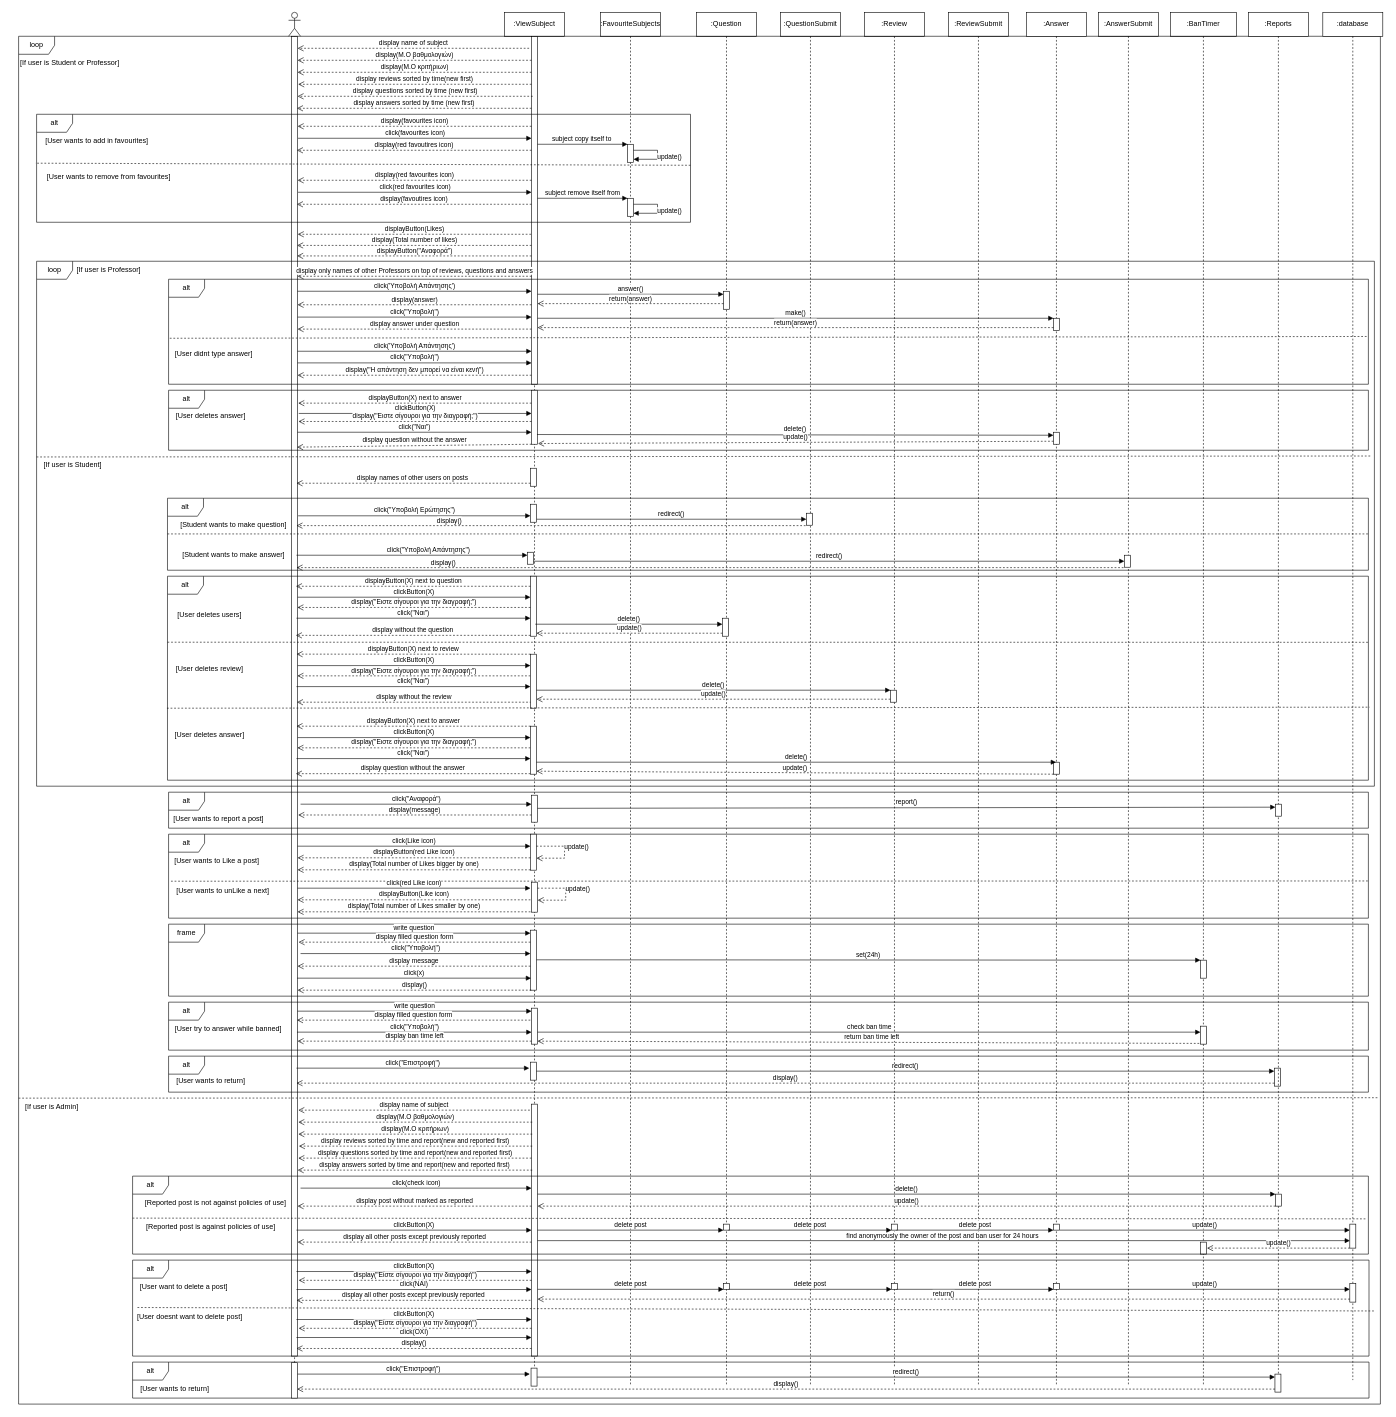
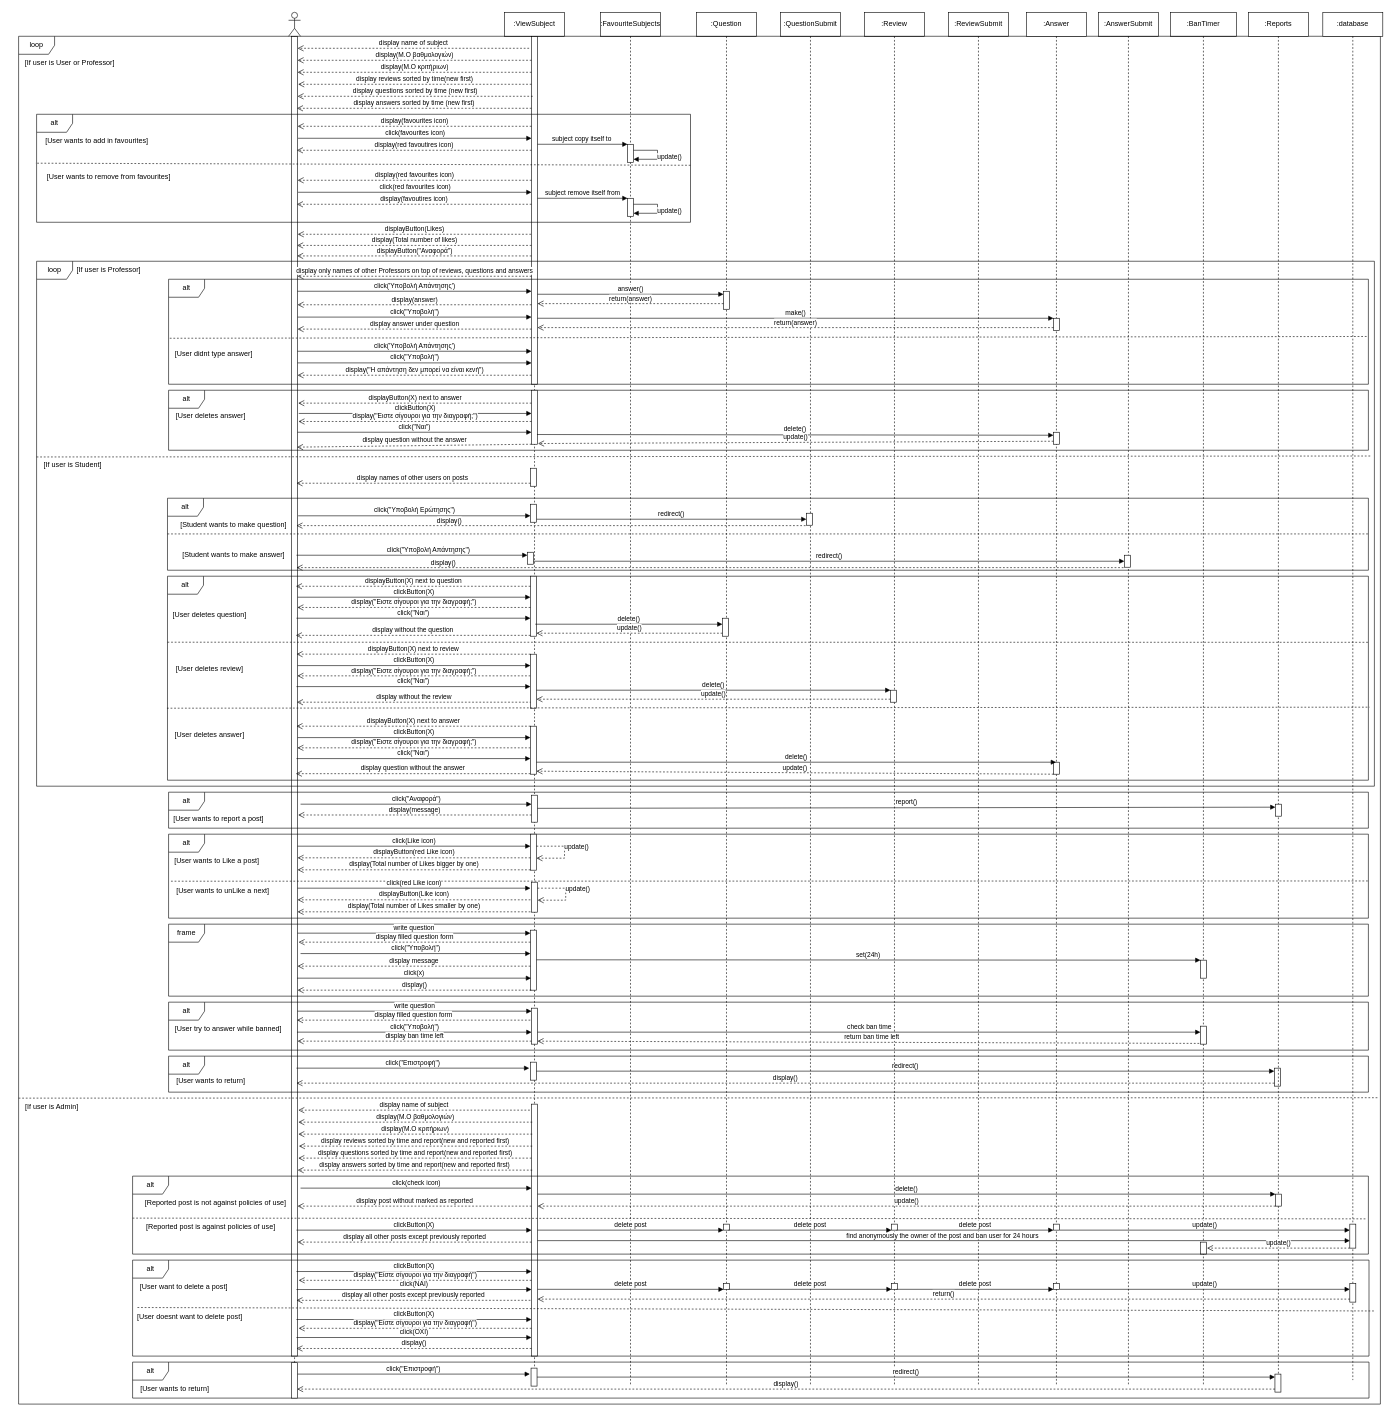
- <mxCell id="39" value="[If user is Student or Professor]" style="text;html=1;align=center;verticalAlign=middle;resizable=0;points=[];autosize=1;strokeColor=none;fillColor=none;" parent="1" vertex="1"><mxGeometry x="20" y="90" width="190" height="30" as="geometry" /></mxCell>
+ <mxCell id="39" value="[If user is User or Professor]" style="text;html=1;align=center;verticalAlign=middle;resizable=0;points=[];autosize=1;strokeColor=none;fillColor=none;" parent="1" vertex="1"><mxGeometry x="20" y="90" width="190" height="30" as="geometry" /></mxCell>
- <mxCell id="130" value="[User deletes users]" style="text;html=1;align=center;verticalAlign=middle;resizable=0;points=[];autosize=1;strokeColor=none;fillColor=none;" parent="1" vertex="1"><mxGeometry x="273.2" y="1010" width="150" height="30" as="geometry" /></mxCell>
+ <mxCell id="130" value="[User deletes question]" style="text;html=1;align=center;verticalAlign=middle;resizable=0;points=[];autosize=1;strokeColor=none;fillColor=none;" parent="1" vertex="1"><mxGeometry x="273.2" y="1010" width="150" height="30" as="geometry" /></mxCell>
